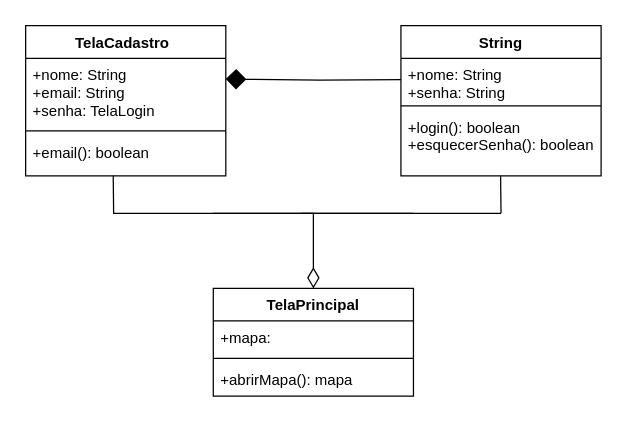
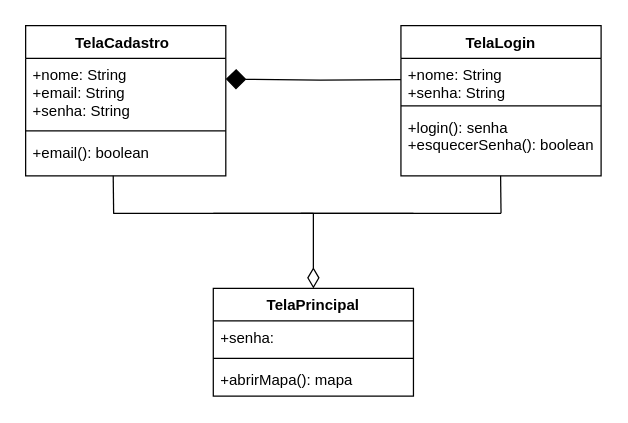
- <mxCell id="11" value="String" style="swimlane;fontStyle=1;align=center;verticalAlign=top;childLayout=stackLayout;horizontal=1;startSize=26;horizontalStack=0;resizeParent=1;resizeParentMax=0;resizeLast=0;collapsible=1;marginBottom=0;whiteSpace=wrap;html=1;" vertex="1" parent="1"><mxGeometry x="320" y="20" width="160" height="120" as="geometry" /></mxCell>
+ <mxCell id="11" value="TelaLogin" style="swimlane;fontStyle=1;align=center;verticalAlign=top;childLayout=stackLayout;horizontal=1;startSize=26;horizontalStack=0;resizeParent=1;resizeParentMax=0;resizeLast=0;collapsible=1;marginBottom=0;whiteSpace=wrap;html=1;" vertex="1" parent="1"><mxGeometry x="320" y="20" width="160" height="120" as="geometry" /></mxCell>
- <mxCell id="3" value="+nome: String&lt;div&gt;+email: String&lt;/div&gt;&lt;div&gt;+senha: TelaLogin&lt;/div&gt;" style="text;strokeColor=none;fillColor=none;align=left;verticalAlign=top;spacingLeft=4;spacingRight=4;overflow=hidden;rotatable=0;points=[[0,0.5],[1,0.5]];portConstraint=eastwest;whiteSpace=wrap;html=1;" vertex="1" parent="2"><mxGeometry y="26" width="160" height="54" as="geometry" /></mxCell>
+ <mxCell id="3" value="+nome: String&lt;div&gt;+email: String&lt;/div&gt;&lt;div&gt;+senha: String&lt;/div&gt;" style="text;strokeColor=none;fillColor=none;align=left;verticalAlign=top;spacingLeft=4;spacingRight=4;overflow=hidden;rotatable=0;points=[[0,0.5],[1,0.5]];portConstraint=eastwest;whiteSpace=wrap;html=1;" vertex="1" parent="2"><mxGeometry y="26" width="160" height="54" as="geometry" /></mxCell>
- <mxCell id="14" value="+login(): boolean&lt;div&gt;+esquecerSenha(): boolean&lt;/div&gt;" style="text;strokeColor=none;fillColor=none;align=left;verticalAlign=top;spacingLeft=4;spacingRight=4;overflow=hidden;rotatable=0;points=[[0,0.5],[1,0.5]];portConstraint=eastwest;whiteSpace=wrap;html=1;" vertex="1" parent="11"><mxGeometry y="68" width="160" height="52" as="geometry" /></mxCell>
+ <mxCell id="14" value="+login(): senha&lt;div&gt;+esquecerSenha(): boolean&lt;/div&gt;" style="text;strokeColor=none;fillColor=none;align=left;verticalAlign=top;spacingLeft=4;spacingRight=4;overflow=hidden;rotatable=0;points=[[0,0.5],[1,0.5]];portConstraint=eastwest;whiteSpace=wrap;html=1;" vertex="1" parent="11"><mxGeometry y="68" width="160" height="52" as="geometry" /></mxCell>
- <mxCell id="8" value="+mapa:&amp;nbsp;" style="text;strokeColor=none;fillColor=none;align=left;verticalAlign=top;spacingLeft=4;spacingRight=4;overflow=hidden;rotatable=0;points=[[0,0.5],[1,0.5]];portConstraint=eastwest;whiteSpace=wrap;html=1;" vertex="1" parent="7"><mxGeometry y="26" width="160" height="26" as="geometry" /></mxCell>
+ <mxCell id="8" value="+senha:&amp;nbsp;" style="text;strokeColor=none;fillColor=none;align=left;verticalAlign=top;spacingLeft=4;spacingRight=4;overflow=hidden;rotatable=0;points=[[0,0.5],[1,0.5]];portConstraint=eastwest;whiteSpace=wrap;html=1;" vertex="1" parent="7"><mxGeometry y="26" width="160" height="26" as="geometry" /></mxCell>
